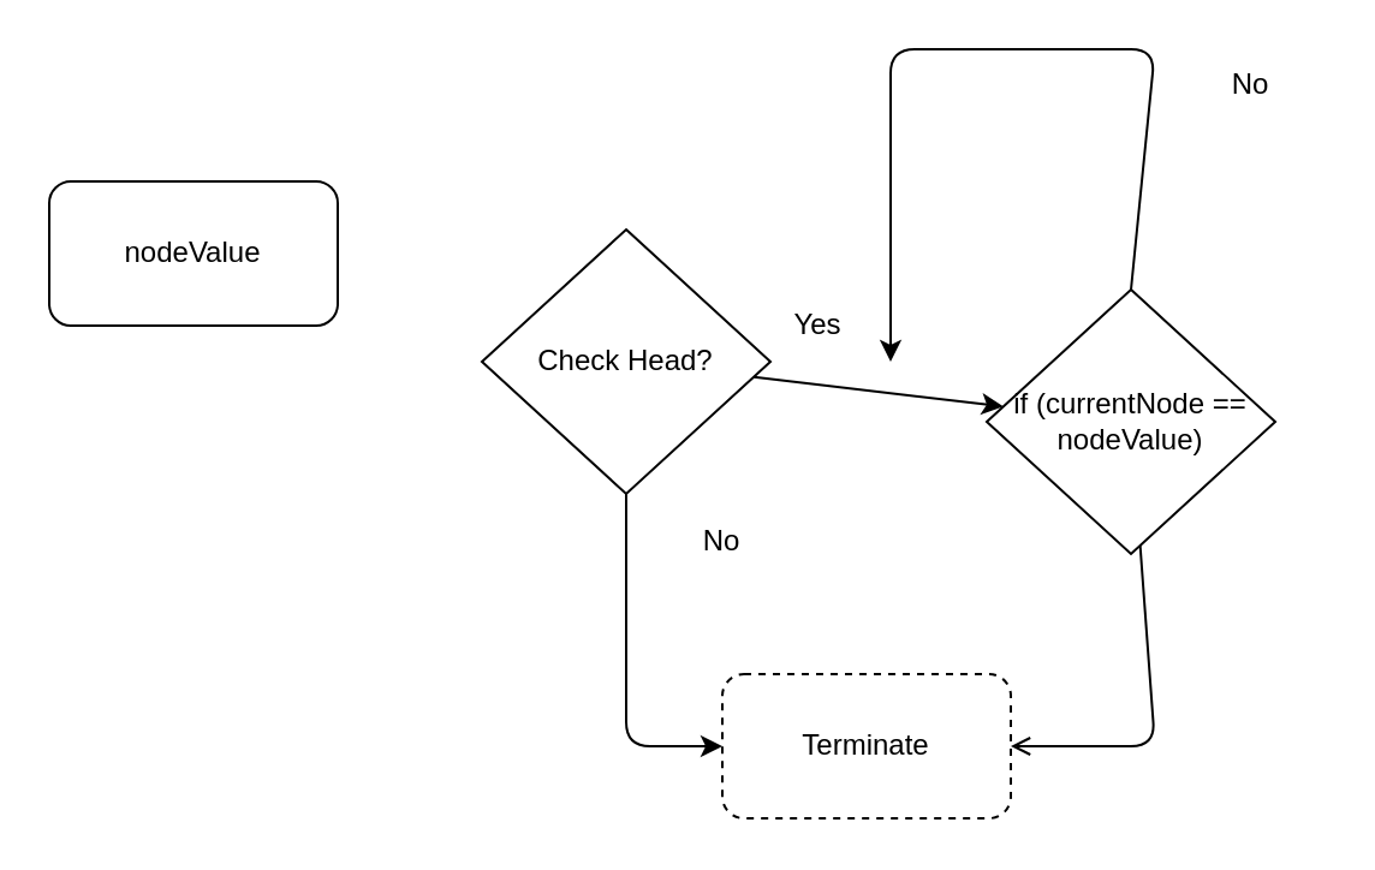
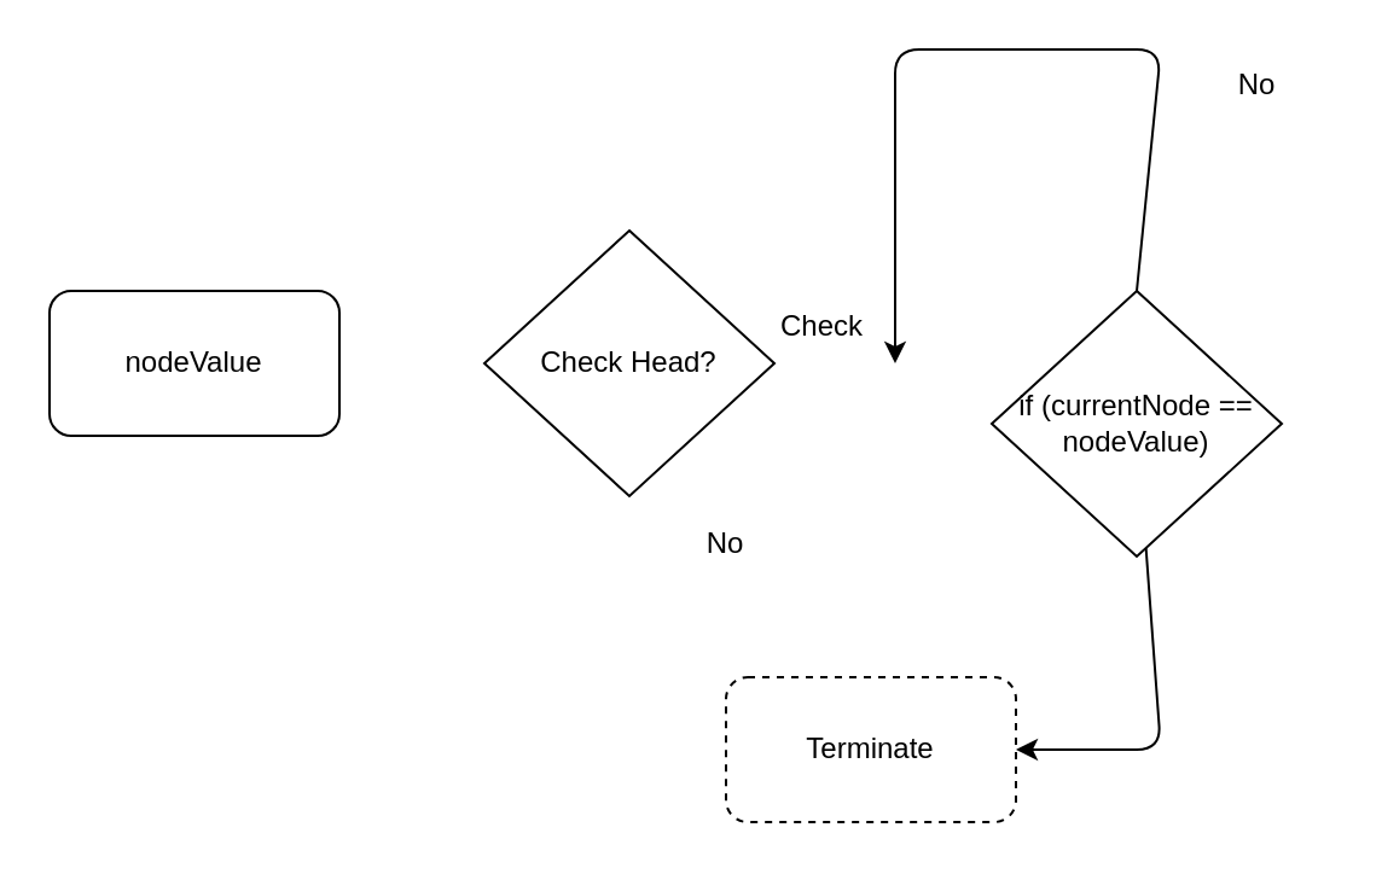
- <mxCell id="2" value="nodeValue" style="rounded=1;whiteSpace=wrap;html=1;" vertex="1" parent="1"><mxGeometry x="20" y="75" width="120" height="60" as="geometry" /></mxCell>
+ <mxCell id="2" value="nodeValue" style="rounded=1;whiteSpace=wrap;html=1;" vertex="1" parent="1"><mxGeometry x="20" y="120" width="120" height="60" as="geometry" /></mxCell>
- <mxCell id="10" value="Yes" style="text;html=1;strokeColor=none;fillColor=none;align=center;verticalAlign=middle;whiteSpace=wrap;rounded=0;" vertex="1" parent="1"><mxGeometry x="310" y="120" width="60" height="30" as="geometry" /></mxCell>
+ <mxCell id="10" value="Check" style="text;html=1;strokeColor=none;fillColor=none;align=center;verticalAlign=middle;whiteSpace=wrap;rounded=0;" vertex="1" parent="1"><mxGeometry x="310" y="120" width="60" height="30" as="geometry" /></mxCell>
- <mxCell id="3" value="" style="edgeStyle=none;html=1;" edge="1" parent="1" source="5" target="7"><mxGeometry relative="1" as="geometry" /></mxCell>
- <mxCell id="4" value="" style="edgeStyle=none;html=1;" edge="1" parent="1" source="5" target="8"><mxGeometry relative="1" as="geometry"><Array as="points"><mxPoint x="260" y="310" /></Array></mxGeometry></mxCell>
- <mxCell id="6" value="" style="edgeStyle=none;html=1;endArrow=open;" edge="1" parent="1" source="7" target="8"><mxGeometry relative="1" as="geometry"><Array as="points"><mxPoint x="480" y="310" /></Array></mxGeometry></mxCell>
+ <mxCell id="6" value="" style="edgeStyle=none;html=1;" edge="1" parent="1" source="7" target="8"><mxGeometry relative="1" as="geometry"><Array as="points"><mxPoint x="480" y="310" /></Array></mxGeometry></mxCell>
